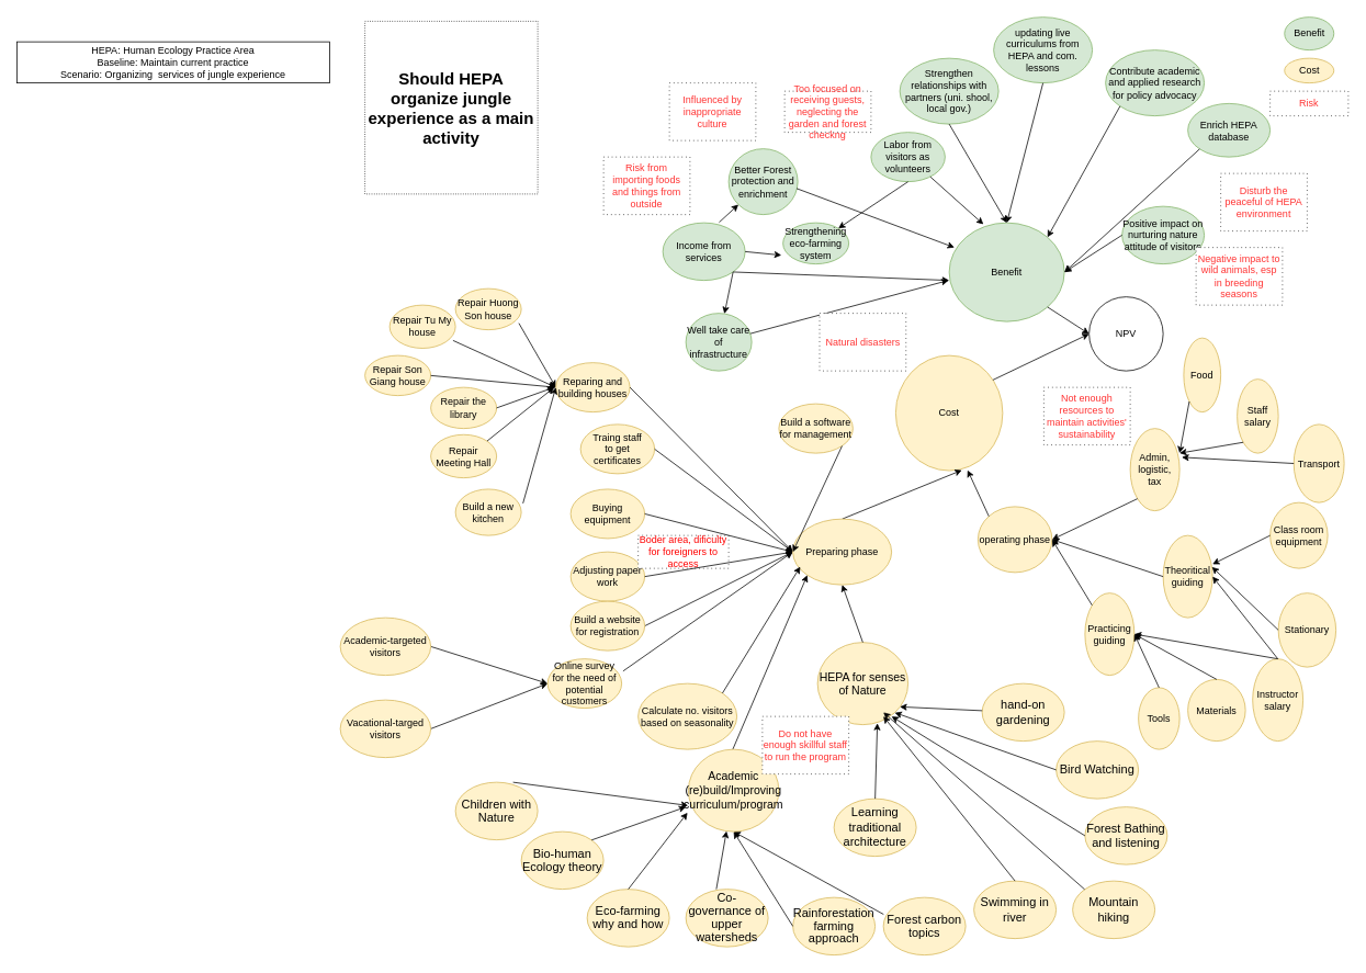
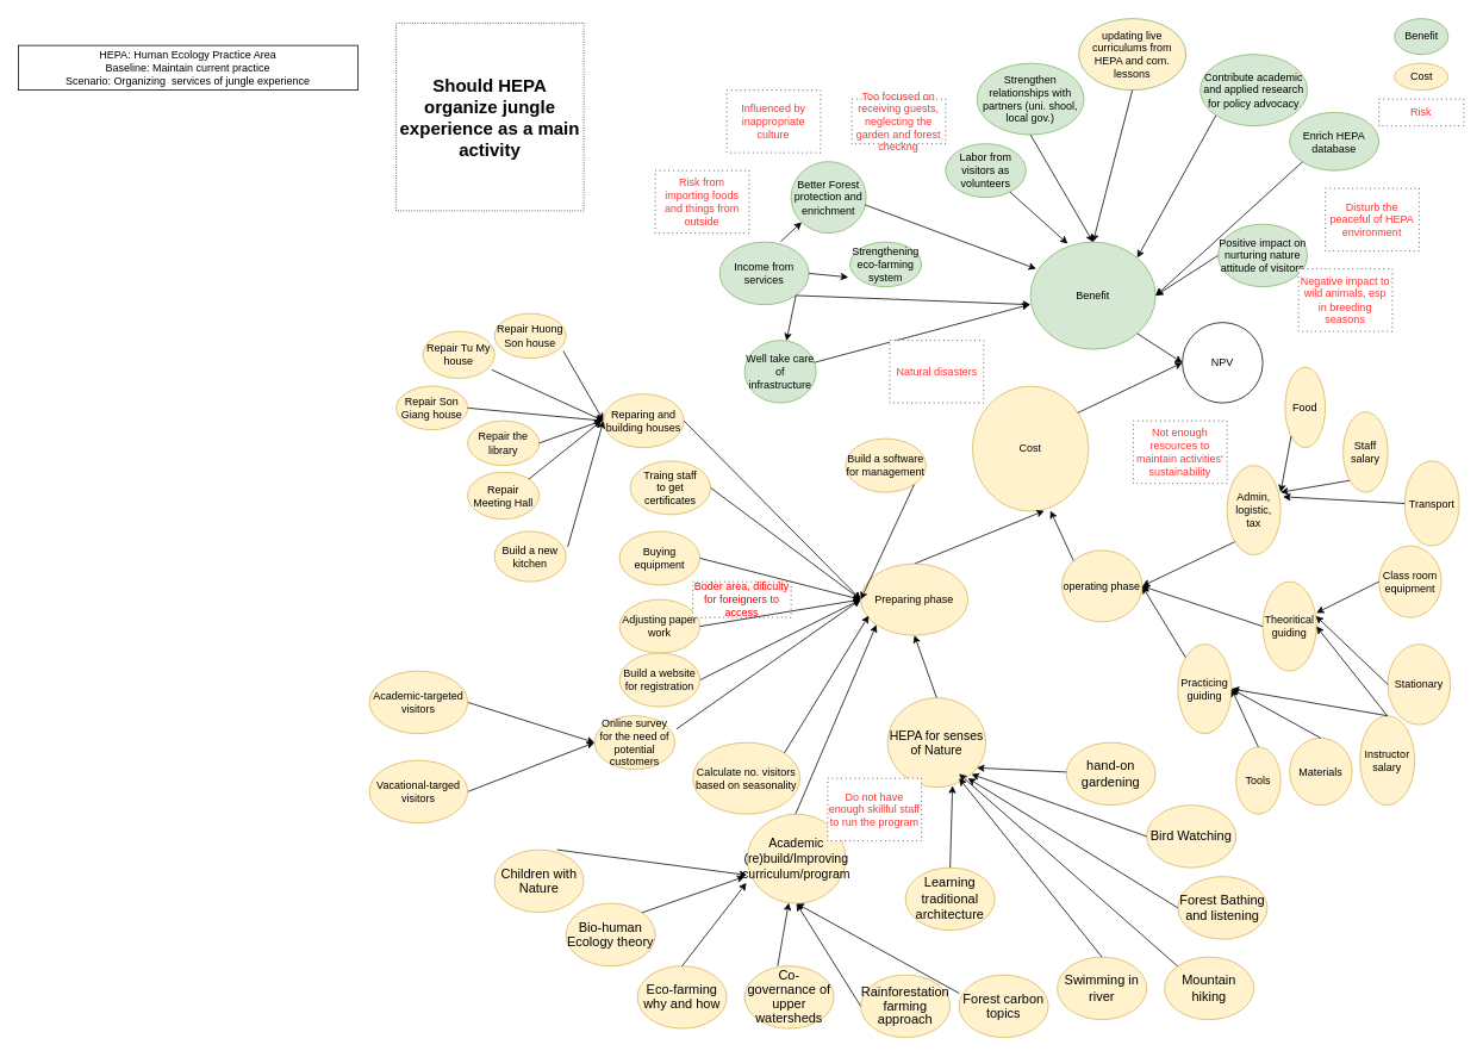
- <mxCell id="30" value="updating live curriculums from HEPA and com. lessons" style="ellipse;whiteSpace=wrap;html=1;fillColor=#d5e8d4;strokeColor=#82b366;" parent="1" vertex="1"><mxGeometry x="1207" width="120" height="80" as="geometry" y="20" /></mxCell>
+ <mxCell id="30" value="updating live curriculums from HEPA and com. lessons" style="ellipse;whiteSpace=wrap;html=1;fillColor=#fff2cc;strokeColor=#82b366;" parent="1" vertex="1"><mxGeometry x="1207" width="120" height="80" as="geometry" y="20" /></mxCell>
- <mxCell id="79" value="" style="endArrow=classic;html=1;rounded=0;exitX=0.5;exitY=1;exitDx=0;exitDy=0;" parent="1" source="10" target="7" edge="1"><mxGeometry width="50" height="50" relative="1" as="geometry"><mxPoint x="1183" y="230" as="sourcePoint" /><mxPoint x="1233" y="180" as="targetPoint" /><Array as="points" /></mxGeometry></mxCell>
